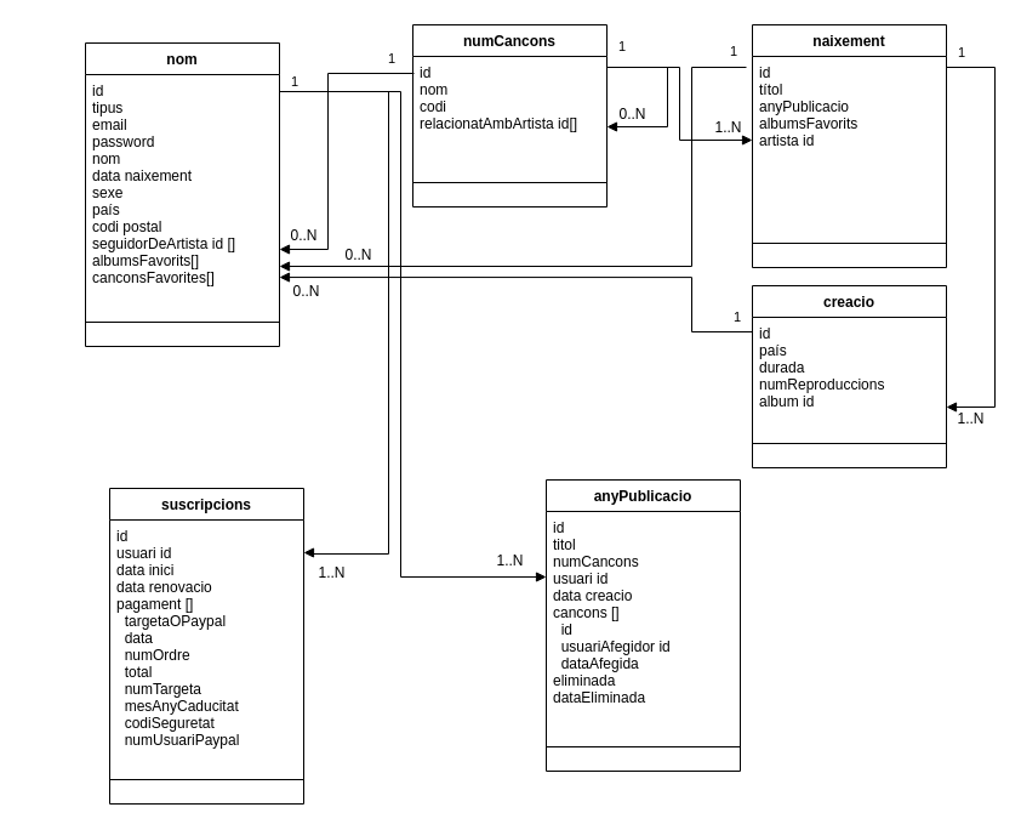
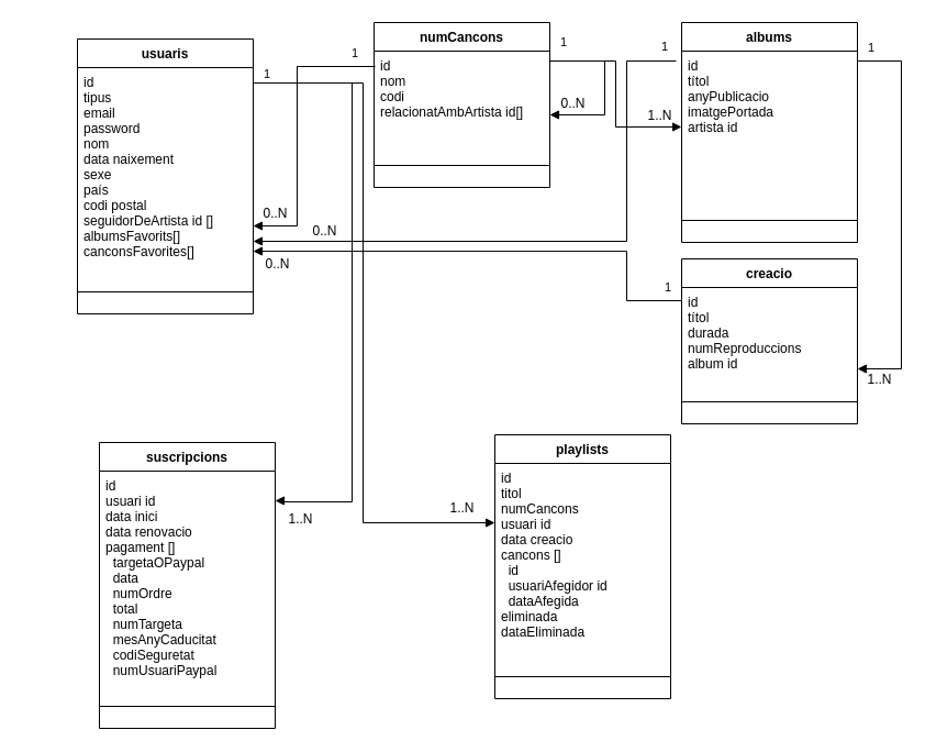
- <mxCell id="2" value="naixement" style="swimlane;fontStyle=1;align=center;verticalAlign=top;childLayout=stackLayout;horizontal=1;startSize=26;horizontalStack=0;resizeParent=1;resizeParentMax=0;resizeLast=0;collapsible=1;marginBottom=0;" parent="1" vertex="1"><mxGeometry x="620" y="20" width="160" height="200" as="geometry" /></mxCell>
+ <mxCell id="2" value="albums" style="swimlane;fontStyle=1;align=center;verticalAlign=top;childLayout=stackLayout;horizontal=1;startSize=26;horizontalStack=0;resizeParent=1;resizeParentMax=0;resizeLast=0;collapsible=1;marginBottom=0;" parent="1" vertex="1"><mxGeometry x="620" y="20" width="160" height="200" as="geometry" /></mxCell>
- <mxCell id="8" value="nom" style="swimlane;fontStyle=1;align=center;verticalAlign=top;childLayout=stackLayout;horizontal=1;startSize=26;horizontalStack=0;resizeParent=1;resizeParentMax=0;resizeLast=0;collapsible=1;marginBottom=0;" parent="1" vertex="1"><mxGeometry x="70" y="35" width="160" height="250" as="geometry" /></mxCell>
+ <mxCell id="8" value="usuaris" style="swimlane;fontStyle=1;align=center;verticalAlign=top;childLayout=stackLayout;horizontal=1;startSize=26;horizontalStack=0;resizeParent=1;resizeParentMax=0;resizeLast=0;collapsible=1;marginBottom=0;" parent="1" vertex="1"><mxGeometry x="70" y="35" width="160" height="250" as="geometry" /></mxCell>
- <mxCell id="3" value="id&#10;títol&#10;anyPublicacio&#10;albumsFavorits&#10;artista id" style="text;strokeColor=none;fillColor=none;align=left;verticalAlign=top;spacingLeft=4;spacingRight=4;overflow=hidden;rotatable=0;points=[[0,0.5],[1,0.5]];portConstraint=eastwest;" parent="2" vertex="1"><mxGeometry y="26" width="160" height="134" as="geometry" /></mxCell>
+ <mxCell id="3" value="id&#10;títol&#10;anyPublicacio&#10;imatgePortada&#10;artista id" style="text;strokeColor=none;fillColor=none;align=left;verticalAlign=top;spacingLeft=4;spacingRight=4;overflow=hidden;rotatable=0;points=[[0,0.5],[1,0.5]];portConstraint=eastwest;" parent="2" vertex="1"><mxGeometry y="26" width="160" height="134" as="geometry" /></mxCell>
- <mxCell id="25" value="id&#10;país&#10;durada&#10;numReproduccions&#10;album id&#10;" style="text;strokeColor=none;fillColor=none;align=left;verticalAlign=top;spacingLeft=4;spacingRight=4;overflow=hidden;rotatable=0;points=[[0,0.5],[1,0.5]];portConstraint=eastwest;" parent="24" vertex="1"><mxGeometry y="26" width="160" height="84" as="geometry" /></mxCell>
+ <mxCell id="25" value="id&#10;títol&#10;durada&#10;numReproduccions&#10;album id&#10;" style="text;strokeColor=none;fillColor=none;align=left;verticalAlign=top;spacingLeft=4;spacingRight=4;overflow=hidden;rotatable=0;points=[[0,0.5],[1,0.5]];portConstraint=eastwest;" parent="24" vertex="1"><mxGeometry y="26" width="160" height="84" as="geometry" /></mxCell>
- <mxCell id="11" value="anyPublicacio" style="swimlane;fontStyle=1;align=center;verticalAlign=top;childLayout=stackLayout;horizontal=1;startSize=26;horizontalStack=0;resizeParent=1;resizeParentMax=0;resizeLast=0;collapsible=1;marginBottom=0;" parent="1" vertex="1"><mxGeometry x="450" y="395" width="160" height="240" as="geometry" /></mxCell>
+ <mxCell id="11" value="playlists" style="swimlane;fontStyle=1;align=center;verticalAlign=top;childLayout=stackLayout;horizontal=1;startSize=26;horizontalStack=0;resizeParent=1;resizeParentMax=0;resizeLast=0;collapsible=1;marginBottom=0;" parent="1" vertex="1"><mxGeometry x="450" y="395" width="160" height="240" as="geometry" /></mxCell>
